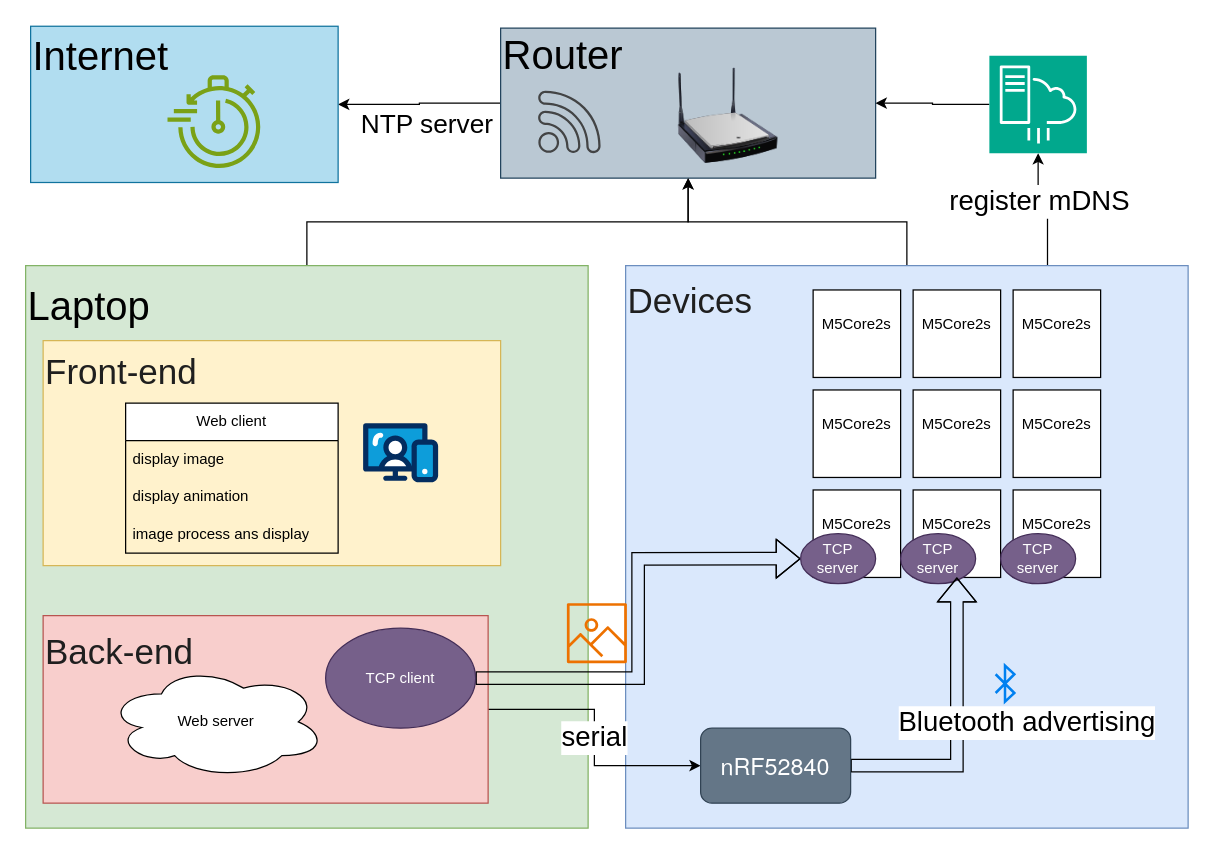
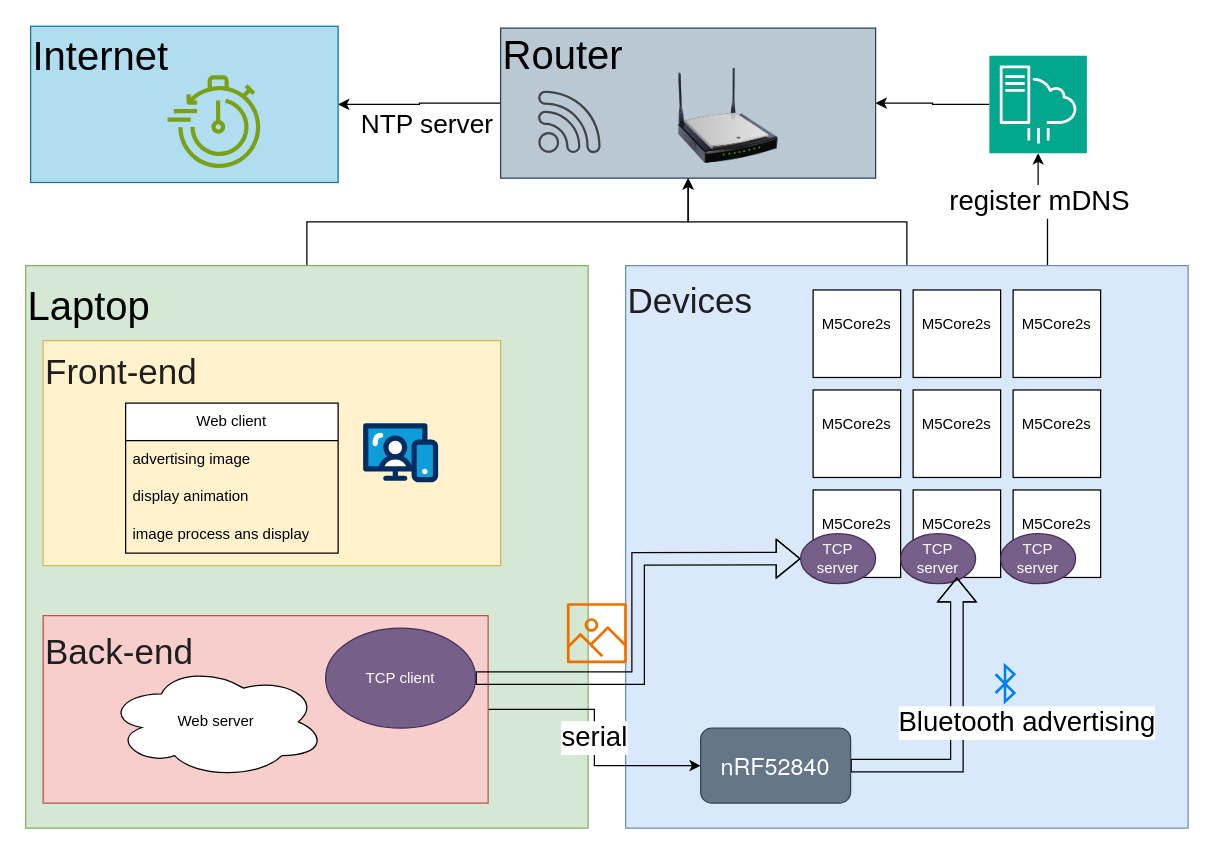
- <mxCell id="16" value="display image" style="text;strokeColor=none;fillColor=none;align=left;verticalAlign=middle;spacingLeft=4;spacingRight=4;overflow=hidden;points=[[0,0.5],[1,0.5]];portConstraint=eastwest;rotatable=0;whiteSpace=wrap;html=1;" parent="15" vertex="1"><mxGeometry y="30" width="170" height="30" as="geometry" /></mxCell>
+ <mxCell id="16" value="advertising image" style="text;strokeColor=none;fillColor=none;align=left;verticalAlign=middle;spacingLeft=4;spacingRight=4;overflow=hidden;points=[[0,0.5],[1,0.5]];portConstraint=eastwest;rotatable=0;whiteSpace=wrap;html=1;" parent="15" vertex="1"><mxGeometry y="30" width="170" height="30" as="geometry" /></mxCell>
